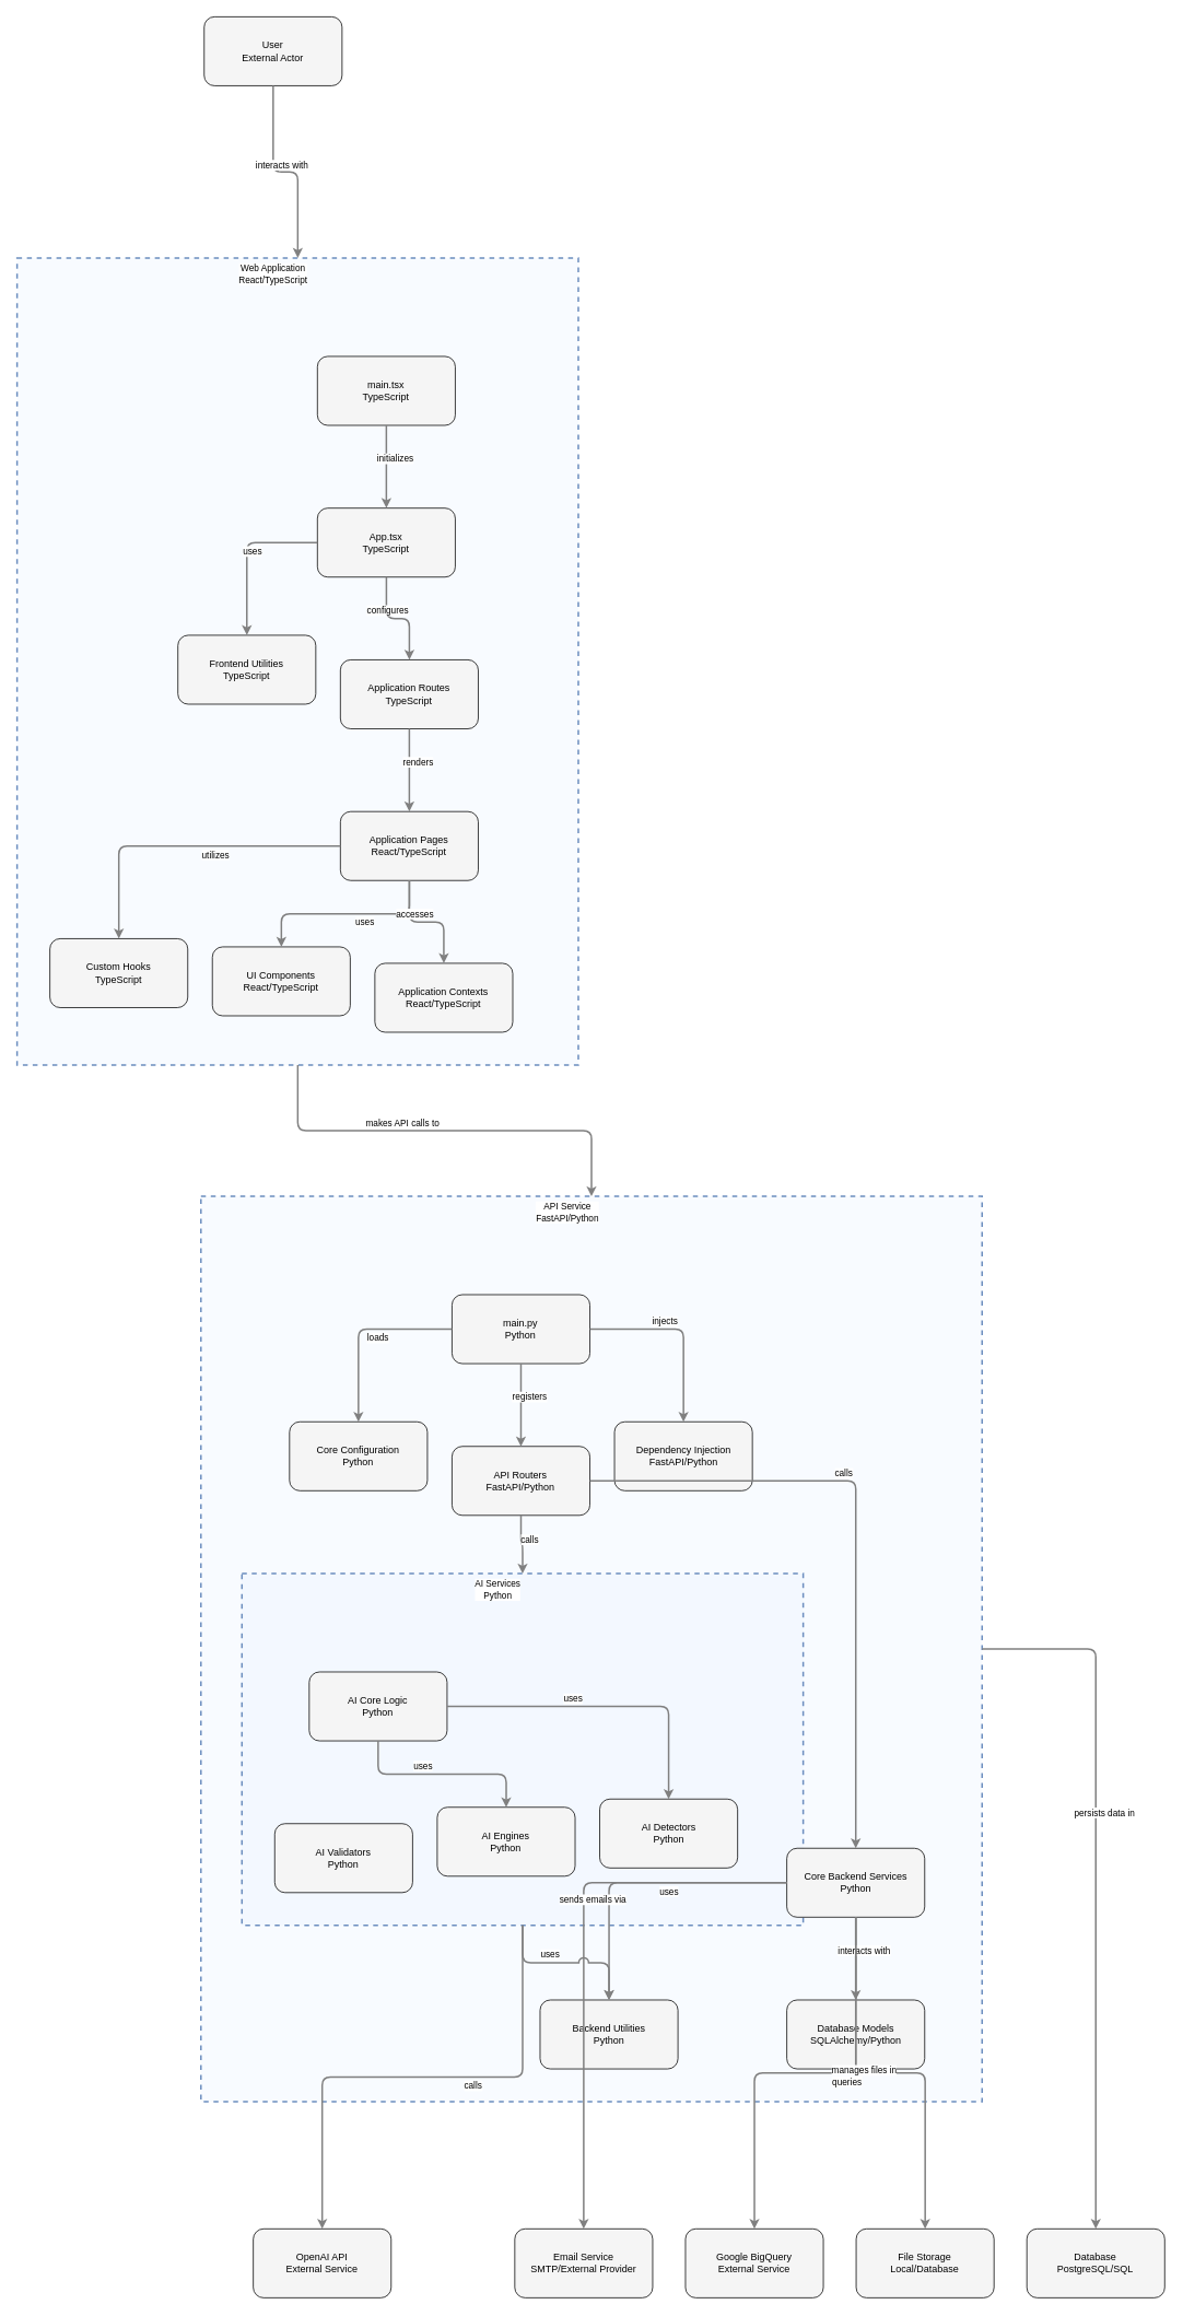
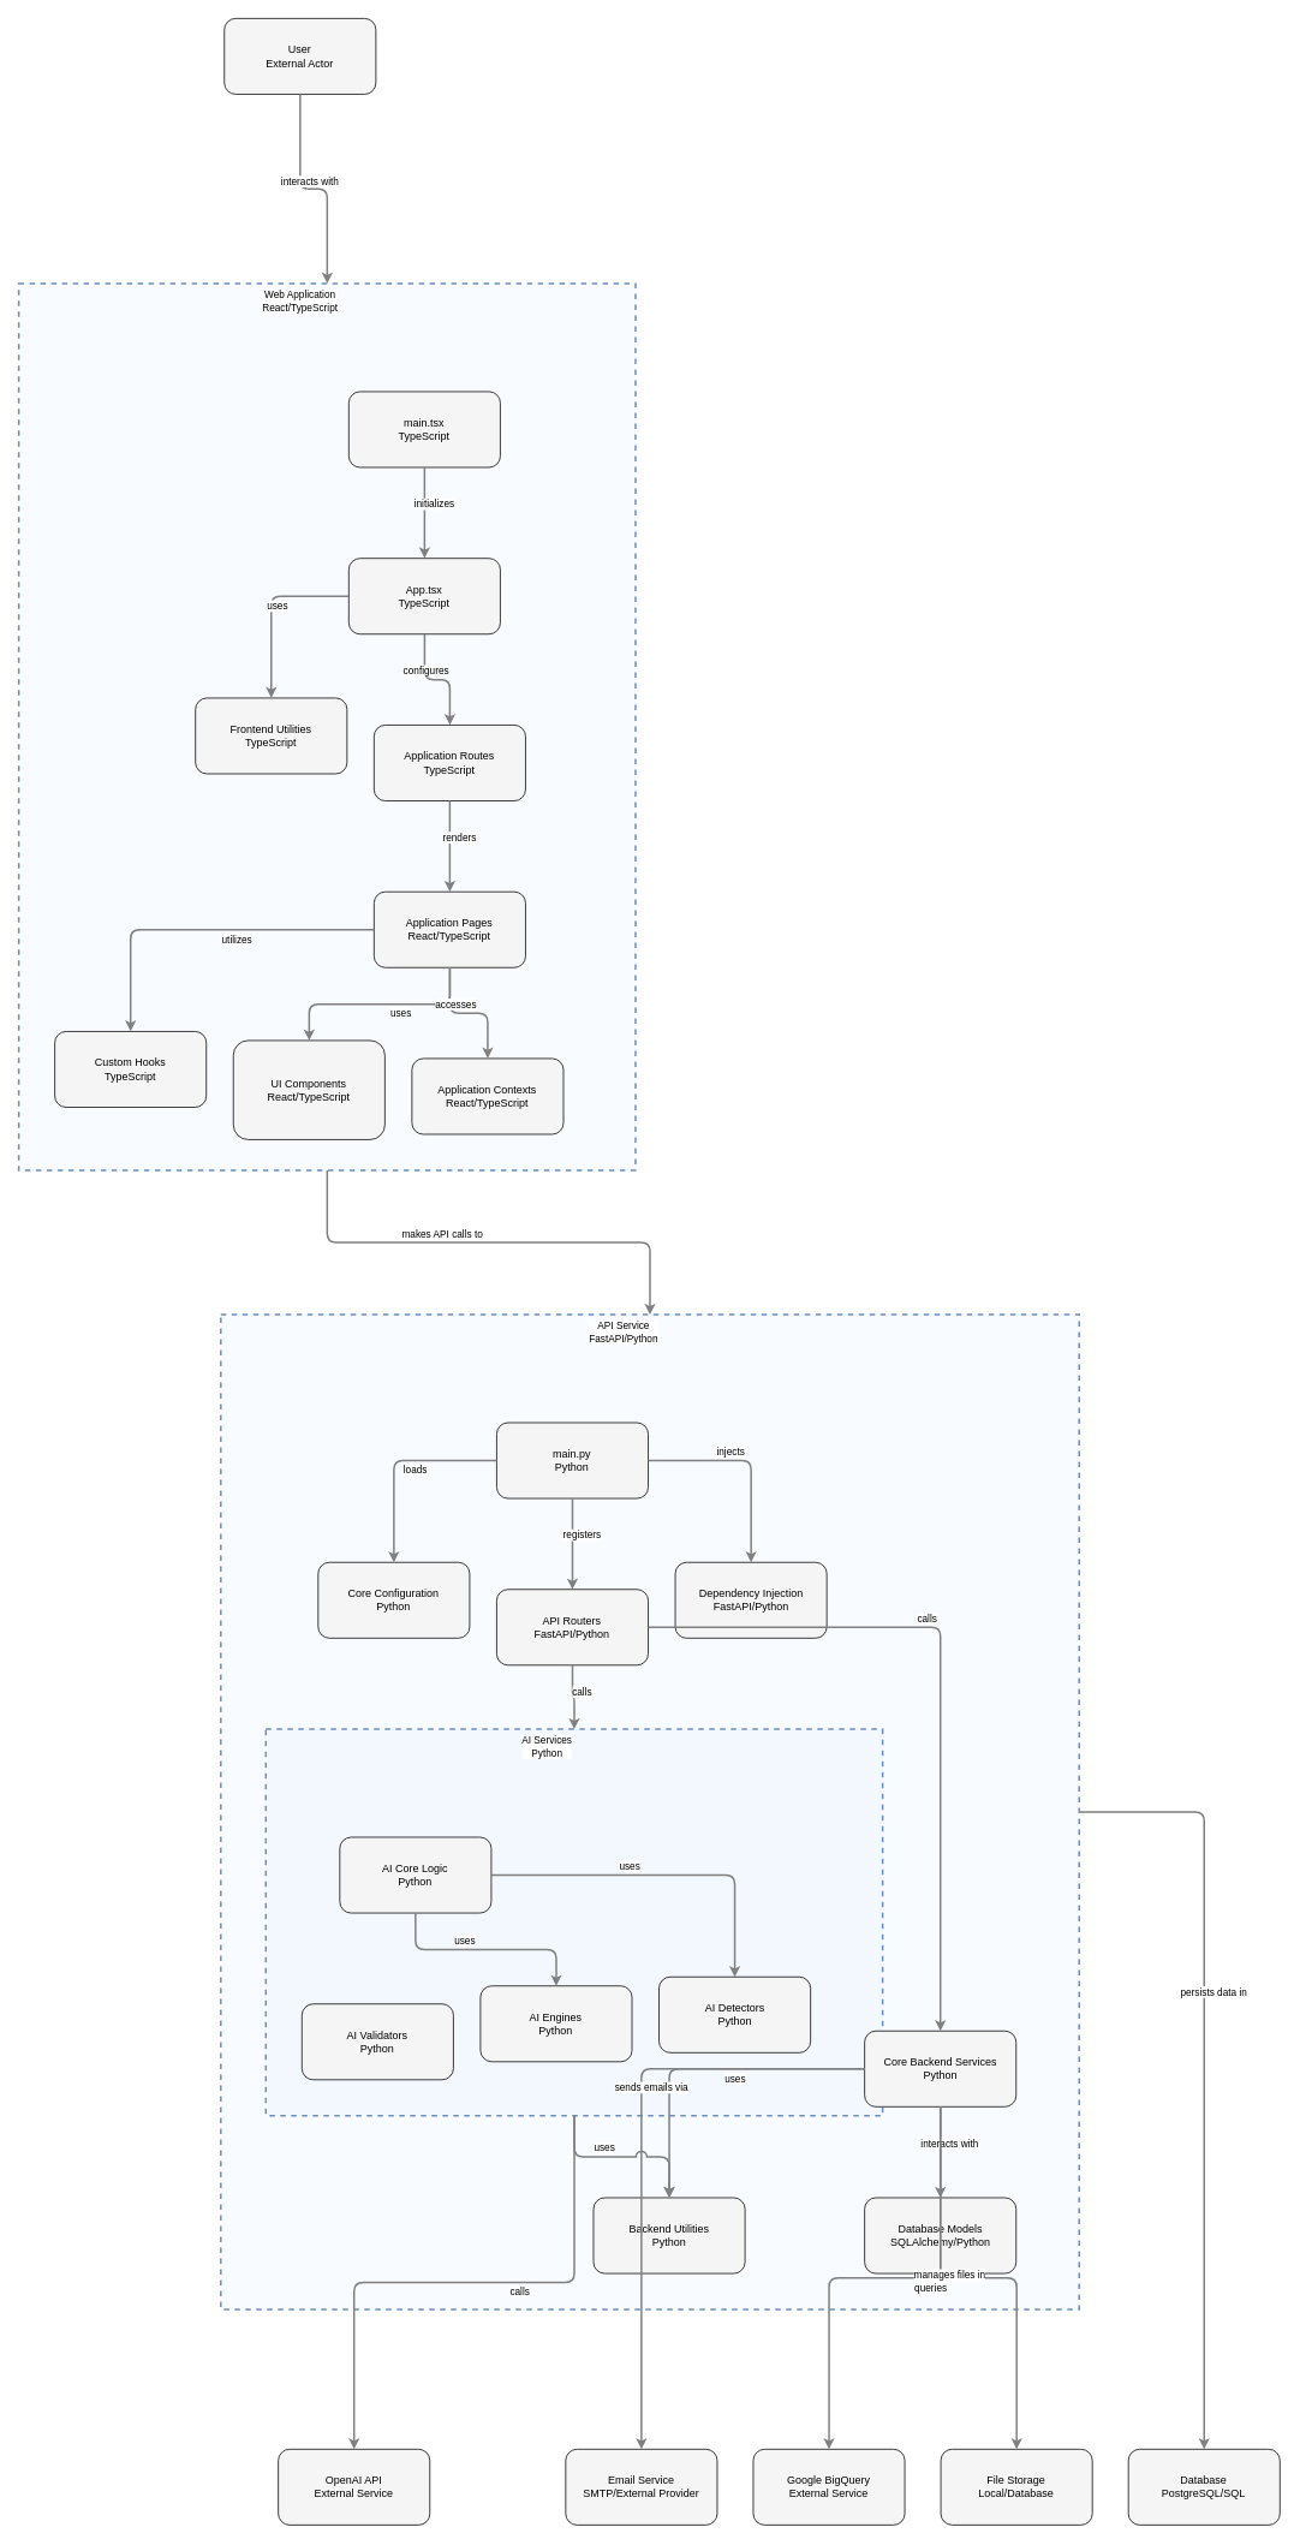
- <mxCell id="18" value="UI Components&lt;br&gt;React/TypeScript" style="rounded=1;whiteSpace=wrap;html=1;fillColor=#f5f5f5" vertex="1" parent="6"><mxGeometry x="238.158" y="840" width="168.158" height="84.079" as="geometry" /></mxCell>
+ <mxCell id="18" value="UI Components&lt;br&gt;React/TypeScript" style="rounded=1;whiteSpace=wrap;html=1;fillColor=#f5f5f5" vertex="1" parent="6"><mxGeometry x="238.158" y="840" width="168.158" height="110" as="geometry" /></mxCell>
